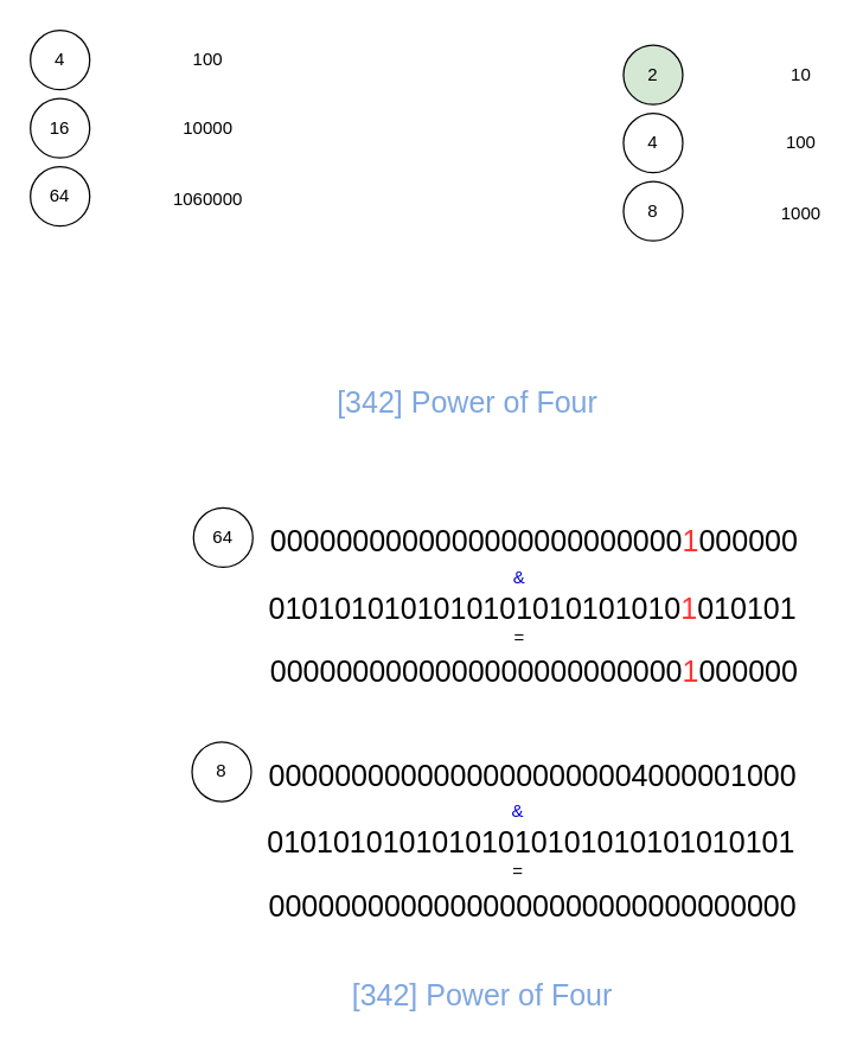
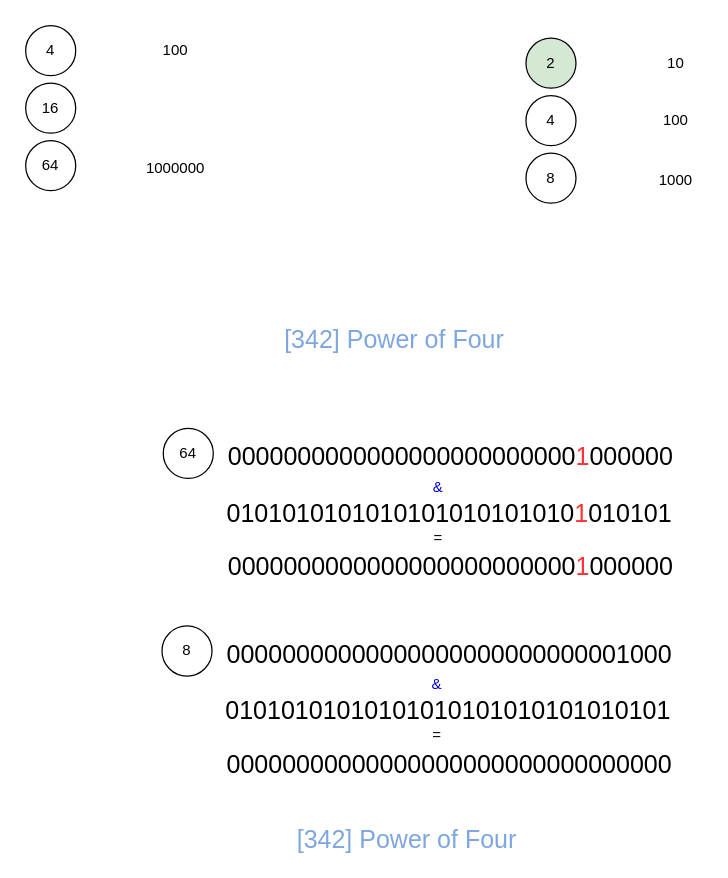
- <mxCell id="3" value="10000" style="text;html=1;strokeColor=none;fillColor=none;align=center;verticalAlign=middle;whiteSpace=wrap;rounded=0;" vertex="1" parent="1"><mxGeometry x="120" y="76" width="40" height="20" as="geometry" /></mxCell>
- <mxCell id="4" value="1060000" style="text;html=1;strokeColor=none;fillColor=none;align=center;verticalAlign=middle;whiteSpace=wrap;rounded=0;" vertex="1" parent="1"><mxGeometry x="120" y="124" width="40" height="20" as="geometry" /></mxCell>
+ <mxCell id="4" value="1000000" style="text;html=1;strokeColor=none;fillColor=none;align=center;verticalAlign=middle;whiteSpace=wrap;rounded=0;" vertex="1" parent="1"><mxGeometry x="120" y="124" width="40" height="20" as="geometry" /></mxCell>
- <mxCell id="21" value="&lt;font style=&quot;font-size: 20px&quot;&gt;&lt;br&gt;00000000000000000000004000001000&lt;/font&gt;" style="text;html=1;strokeColor=none;fillColor=none;align=right;verticalAlign=middle;whiteSpace=wrap;rounded=0;" vertex="1" parent="1"><mxGeometry x="129" y="500" width="410" height="20" as="geometry" /></mxCell>
+ <mxCell id="21" value="&lt;font style=&quot;font-size: 20px&quot;&gt;&lt;br&gt;00000000000000000000000000001000&lt;/font&gt;" style="text;html=1;strokeColor=none;fillColor=none;align=right;verticalAlign=middle;whiteSpace=wrap;rounded=0;" vertex="1" parent="1"><mxGeometry x="129" y="500" width="410" height="20" as="geometry" /></mxCell>
